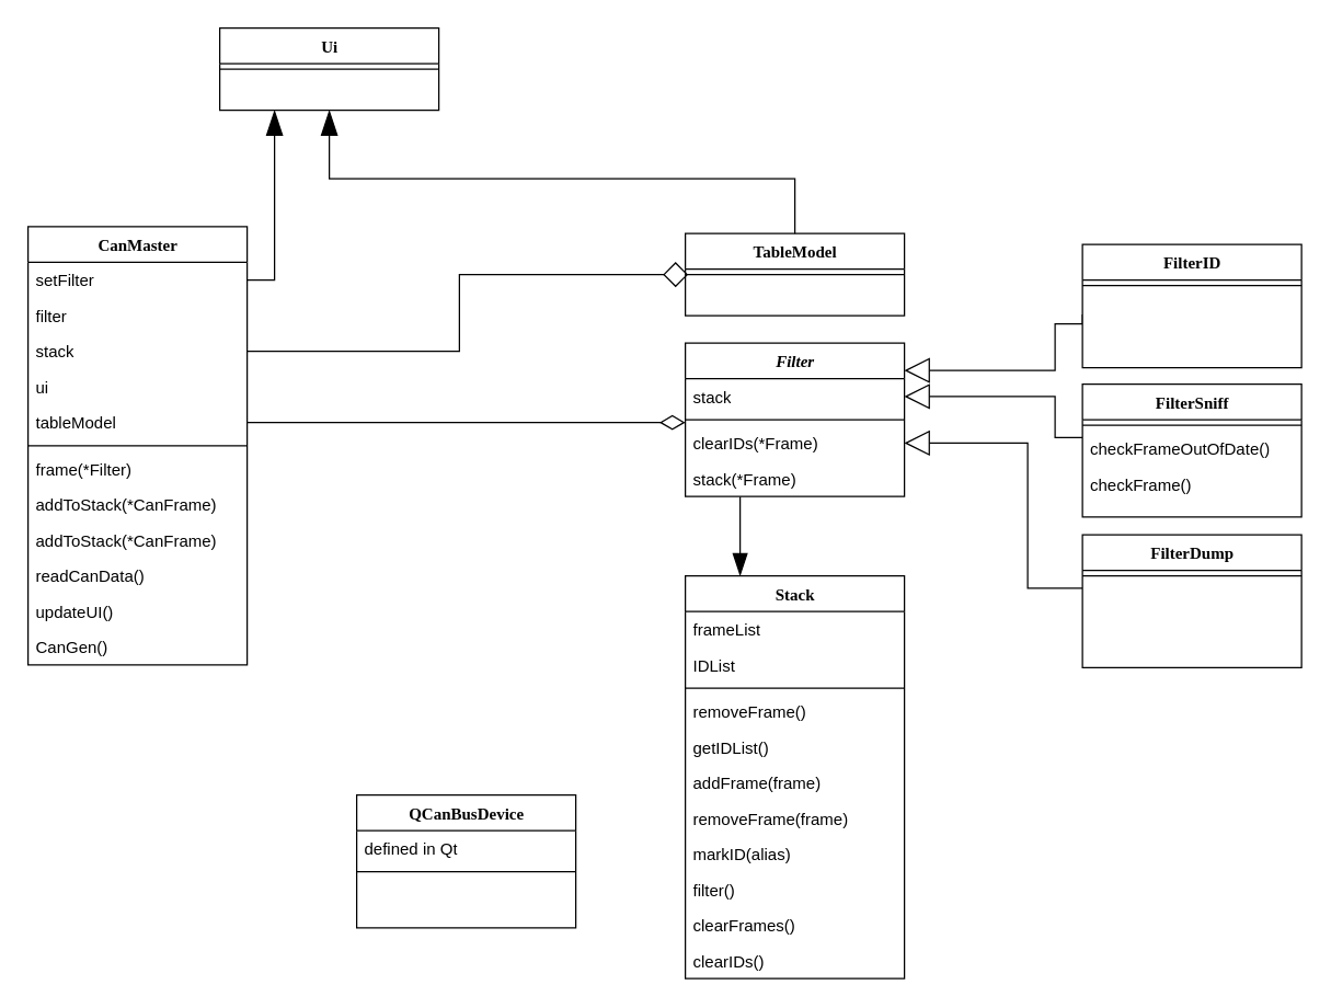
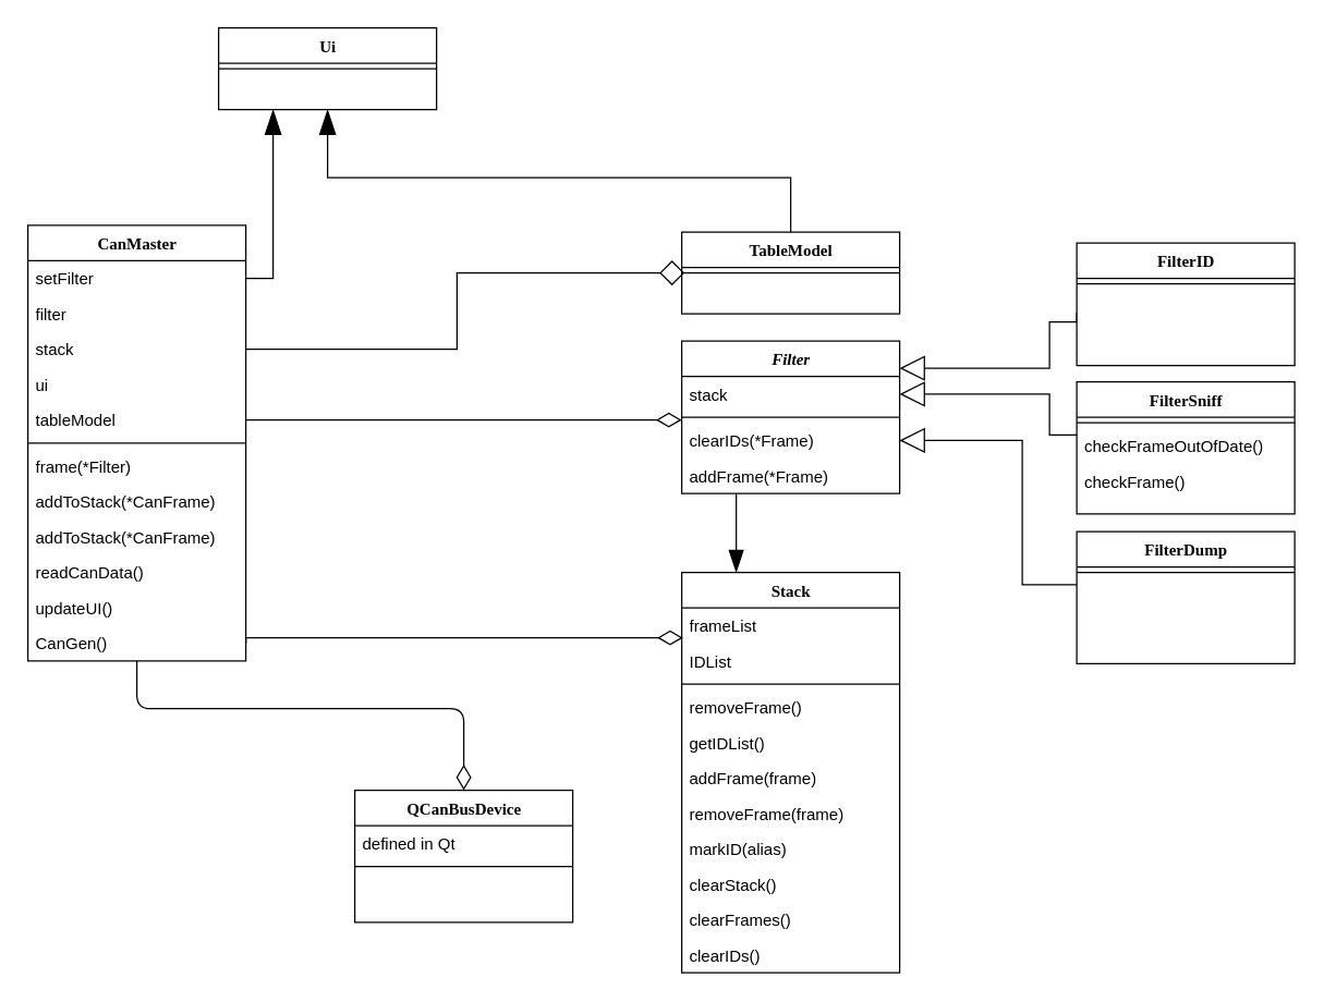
- <mxCell id="24" value="&lt;div&gt;stack(*Frame)&lt;/div&gt;" style="text;html=1;strokeColor=none;fillColor=none;align=left;verticalAlign=top;spacingLeft=4;spacingRight=4;whiteSpace=wrap;overflow=hidden;rotatable=0;points=[[0,0.5],[1,0.5]];portConstraint=eastwest;" parent="20" vertex="1"><mxGeometry y="86" width="160" height="26" as="geometry" /></mxCell>
+ <mxCell id="24" value="&lt;div&gt;addFrame(*Frame)&lt;/div&gt;" style="text;html=1;strokeColor=none;fillColor=none;align=left;verticalAlign=top;spacingLeft=4;spacingRight=4;whiteSpace=wrap;overflow=hidden;rotatable=0;points=[[0,0.5],[1,0.5]];portConstraint=eastwest;" parent="20" vertex="1"><mxGeometry y="86" width="160" height="26" as="geometry" /></mxCell>
+ <mxCell id="38" style="edgeStyle=orthogonalEdgeStyle;rounded=0;orthogonalLoop=1;jettySize=auto;html=1;exitX=1;exitY=0.5;exitDx=0;exitDy=0;entryX=0.006;entryY=-0.154;entryDx=0;entryDy=0;entryPerimeter=0;startSize=8;endArrow=diamondThin;endFill=0;endSize=16;" parent="1" source="14" target="28" edge="1"><mxGeometry relative="1" as="geometry"><Array as="points"><mxPoint x="180" y="468" /></Array></mxGeometry></mxCell>
+ <mxCell id="18" style="edgeStyle=orthogonalEdgeStyle;html=1;labelBackgroundColor=none;startFill=0;startSize=8;endArrow=diamondThin;endFill=0;endSize=16;fontFamily=Verdana;fontSize=12;" parent="1" source="2" target="15" edge="1"><mxGeometry relative="1" as="geometry"><mxPoint x="180" y="341.882" as="sourcePoint" /><Array as="points"><mxPoint x="100" y="520" /><mxPoint x="340" y="520" /></Array></mxGeometry></mxCell>
- <mxCell id="35" value="&lt;div&gt;filter()&lt;/div&gt;&lt;div&gt;&lt;br&gt;&lt;/div&gt;" style="text;html=1;strokeColor=none;fillColor=none;align=left;verticalAlign=top;spacingLeft=4;spacingRight=4;whiteSpace=wrap;overflow=hidden;rotatable=0;points=[[0,0.5],[1,0.5]];portConstraint=eastwest;" parent="26" vertex="1"><mxGeometry y="216" width="160" height="26" as="geometry" /></mxCell>
+ <mxCell id="35" value="&lt;div&gt;clearStack()&lt;/div&gt;&lt;div&gt;&lt;br&gt;&lt;/div&gt;" style="text;html=1;strokeColor=none;fillColor=none;align=left;verticalAlign=top;spacingLeft=4;spacingRight=4;whiteSpace=wrap;overflow=hidden;rotatable=0;points=[[0,0.5],[1,0.5]];portConstraint=eastwest;" parent="26" vertex="1"><mxGeometry y="216" width="160" height="26" as="geometry" /></mxCell>
